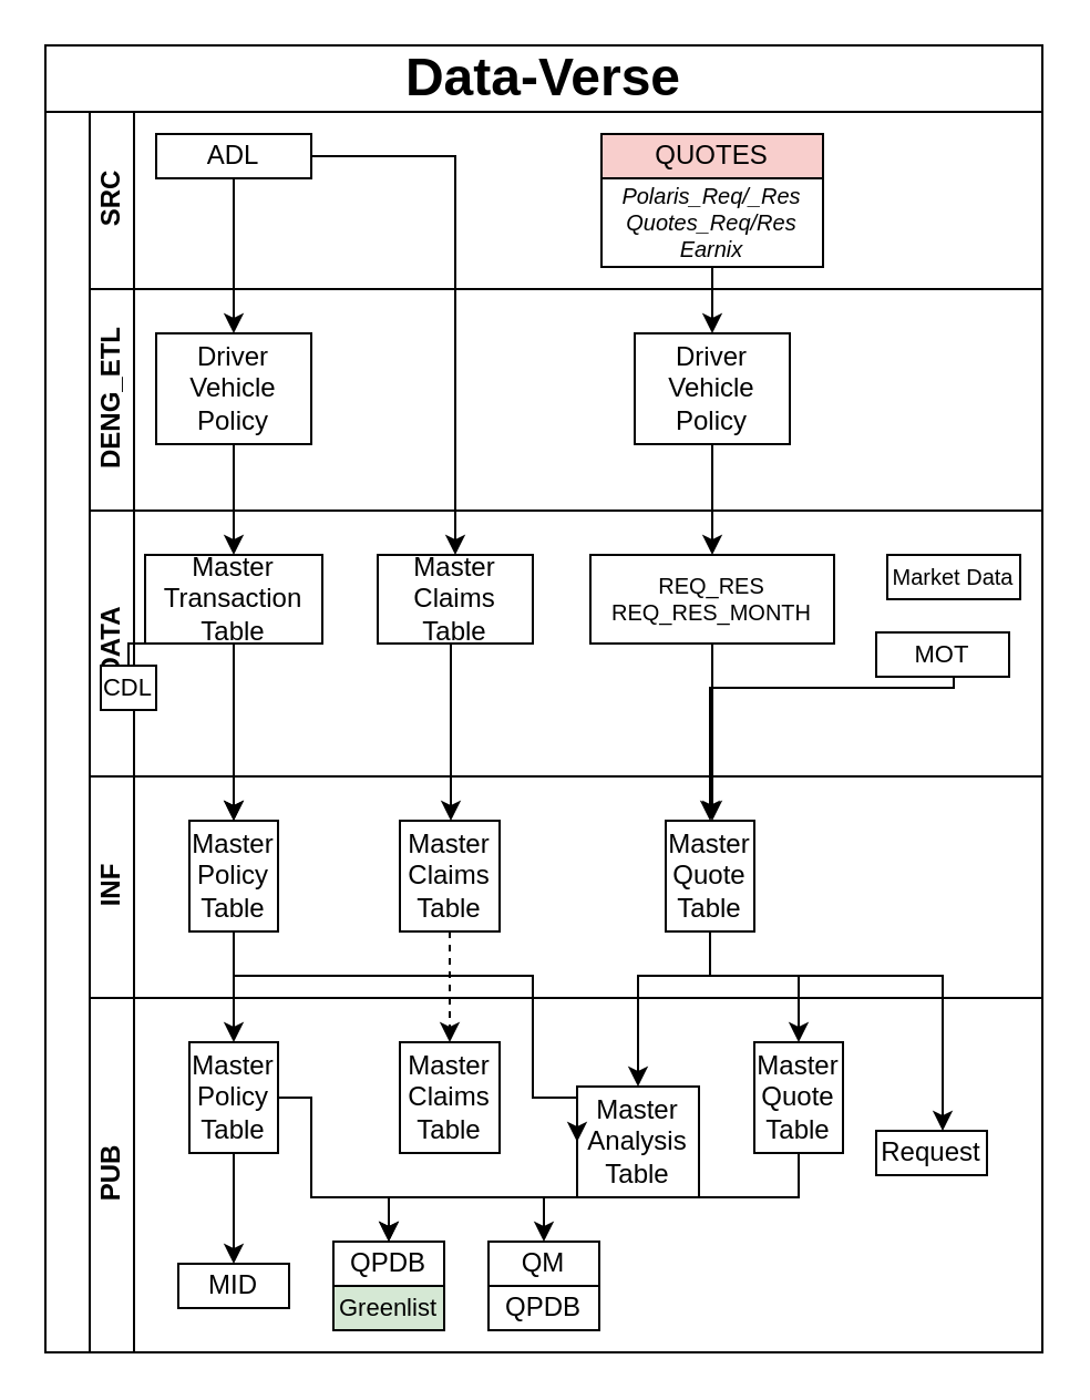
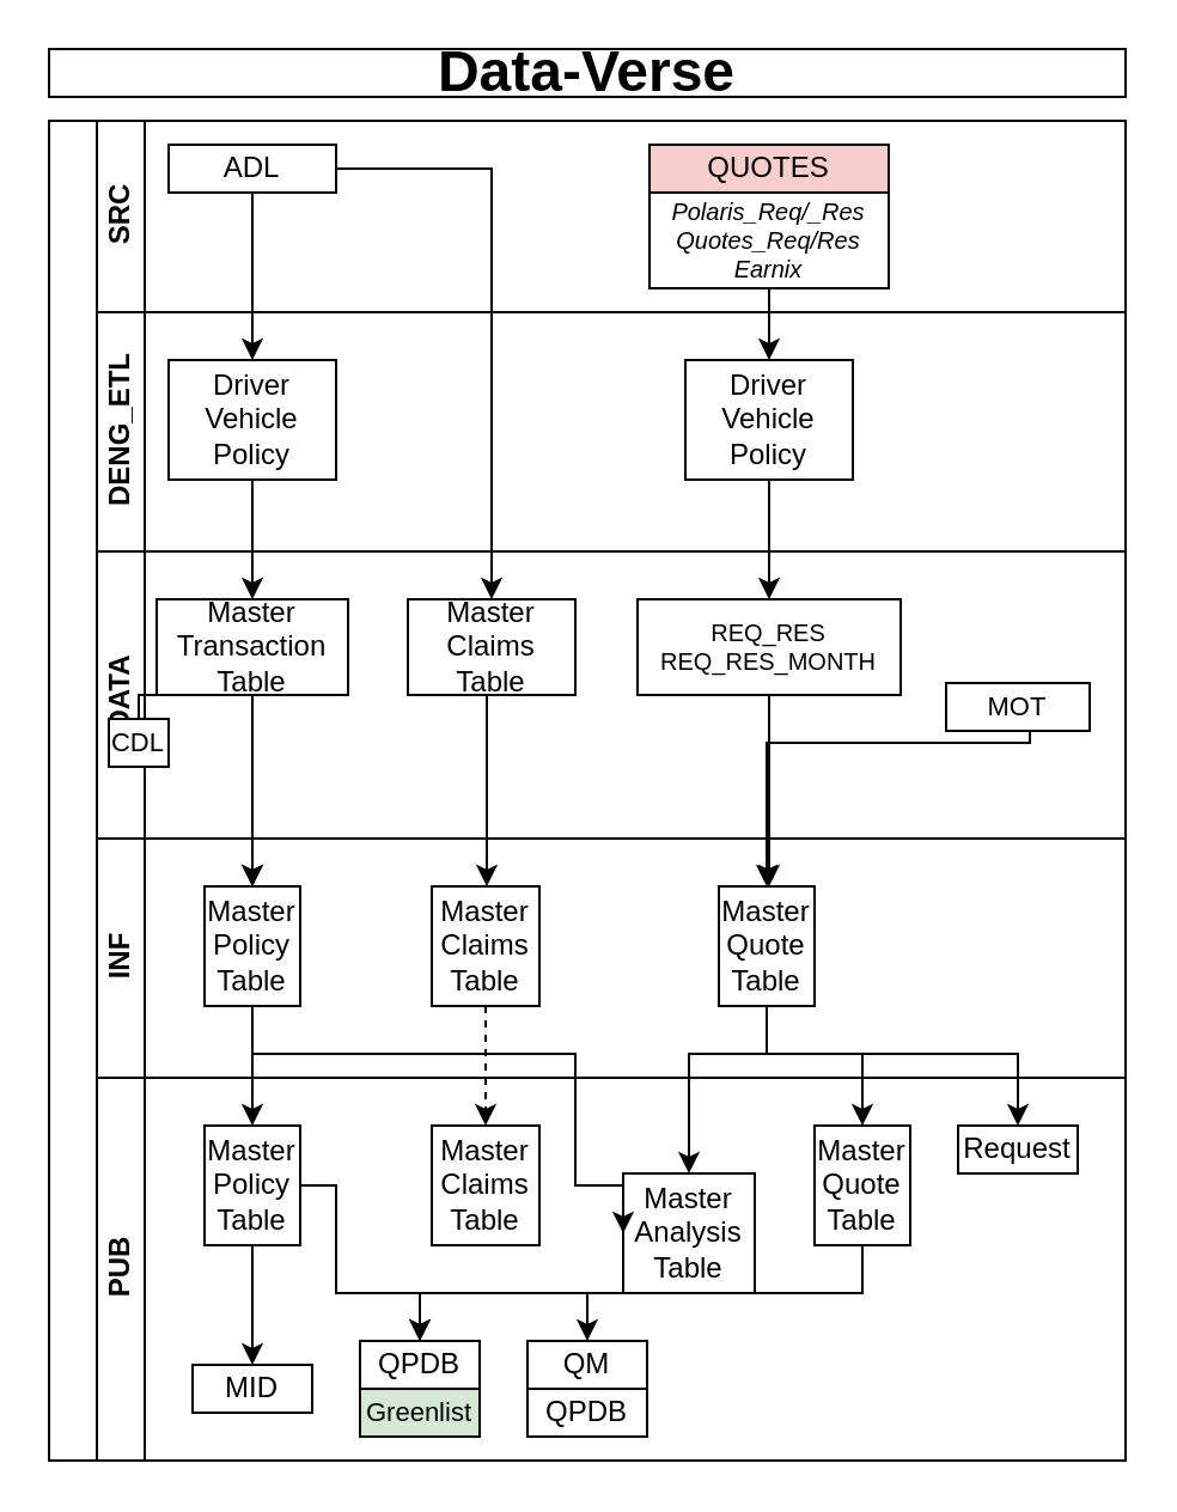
- <mxCell id="32" value="&lt;h1&gt;&lt;b&gt;Data-Verse&lt;/b&gt;&lt;/h1&gt;" style="rounded=0;whiteSpace=wrap;html=1;" vertex="1" parent="1"><mxGeometry x="20" y="20" width="450" height="30" as="geometry" /></mxCell>
+ <mxCell id="32" value="&lt;h1&gt;&lt;b&gt;Data-Verse&lt;/b&gt;&lt;/h1&gt;" style="rounded=0;whiteSpace=wrap;html=1;" vertex="1" parent="1"><mxGeometry x="20" y="20" width="450" height="20" as="geometry" /></mxCell>
- <mxCell id="14" value="Market Data" style="rounded=0;whiteSpace=wrap;html=1;fontSize=10;" vertex="1" parent="10"><mxGeometry x="360" y="20" width="60" height="20" as="geometry" /></mxCell>
- <mxCell id="40" value="Request" style="rounded=0;whiteSpace=wrap;html=1;" vertex="1" parent="33"><mxGeometry x="355" y="60" width="50" height="20" as="geometry" /></mxCell>
+ <mxCell id="40" value="Request" style="rounded=0;whiteSpace=wrap;html=1;" vertex="1" parent="33"><mxGeometry x="360" y="20" width="50" height="20" as="geometry" /></mxCell>
